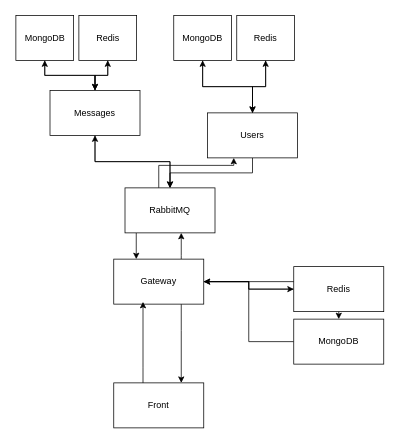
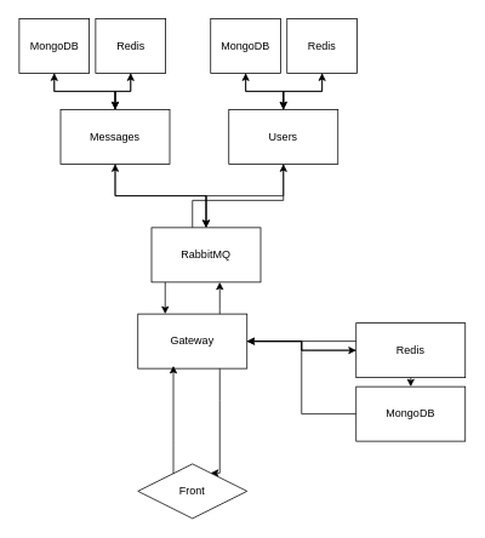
- <mxCell id="14" value="Users" style="rounded=0;whiteSpace=wrap;html=1;" parent="1" vertex="1"><mxGeometry x="276" y="150" width="120" height="60" as="geometry" /></mxCell>
+ <mxCell id="14" value="Users" style="rounded=0;whiteSpace=wrap;html=1;" parent="1" vertex="1"><mxGeometry x="251" y="120" width="120" height="60" as="geometry" /></mxCell>
- <mxCell id="15" value="Front" style="rounded=0;whiteSpace=wrap;html=1;" parent="1" vertex="1"><mxGeometry x="151" y="510" width="120" height="60" as="geometry" /></mxCell>
+ <mxCell id="15" value="Front" style="rhombus;whiteSpace=wrap;html=1;" parent="1" vertex="1"><mxGeometry x="151" y="510" width="120" height="60" as="geometry" /></mxCell>
